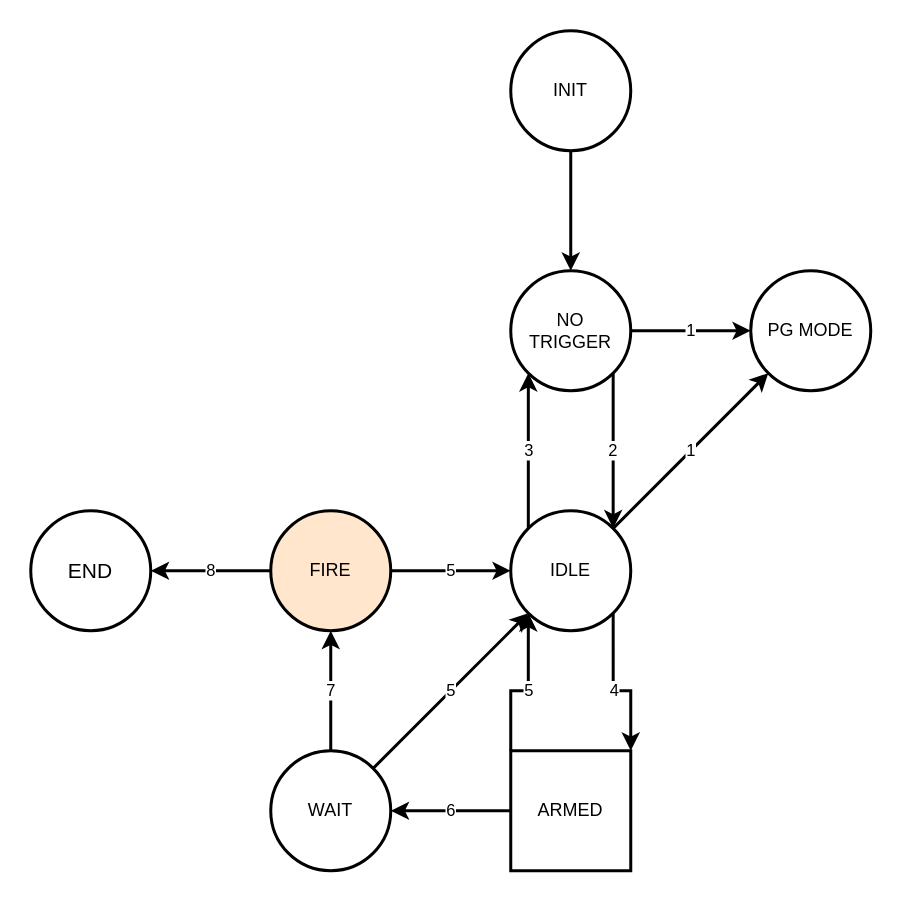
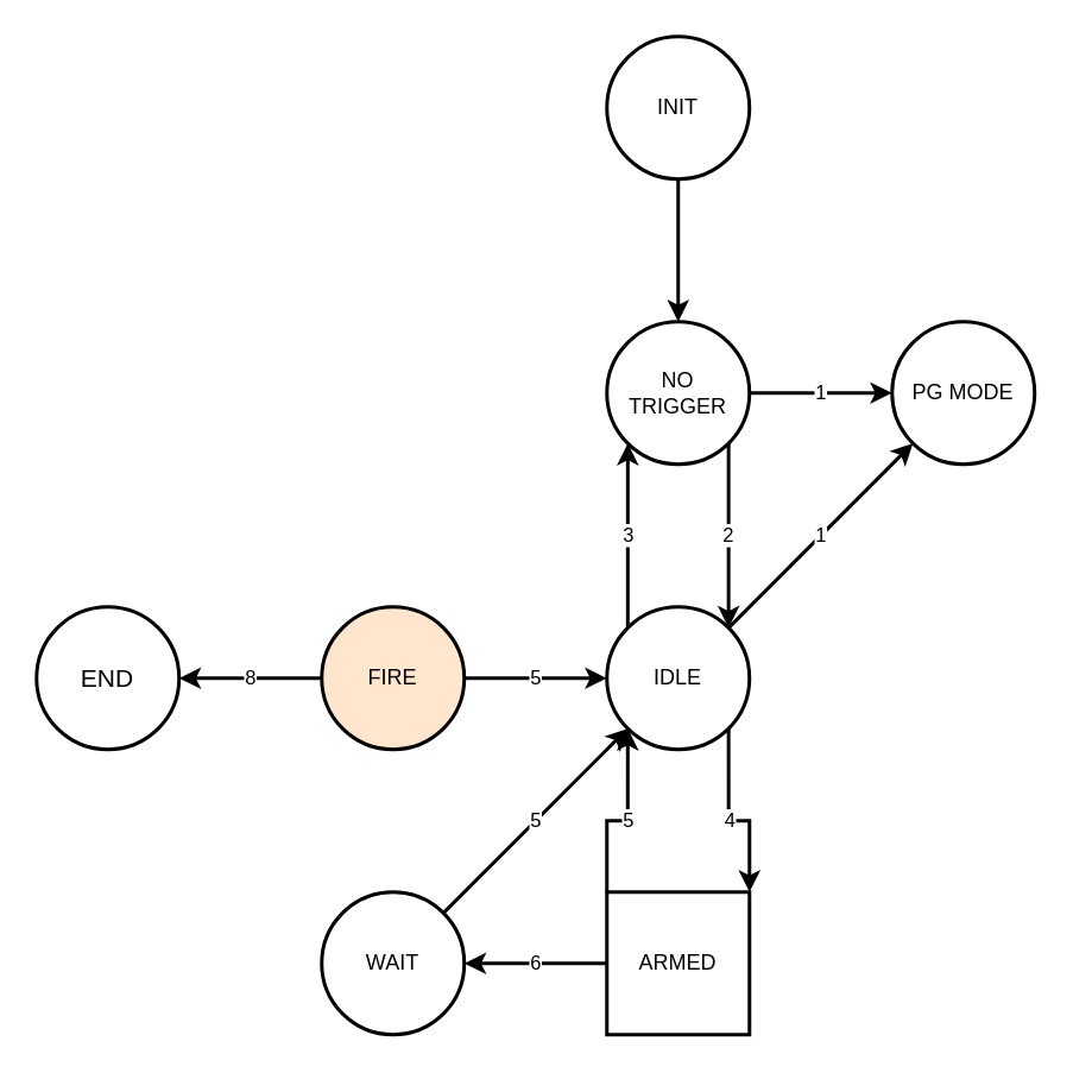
- <mxCell id="16" value="7" style="edgeStyle=orthogonalEdgeStyle;rounded=0;orthogonalLoop=1;jettySize=auto;html=1;strokeWidth=2;" edge="1" parent="1" source="17" target="20"><mxGeometry relative="1" as="geometry" /></mxCell>
